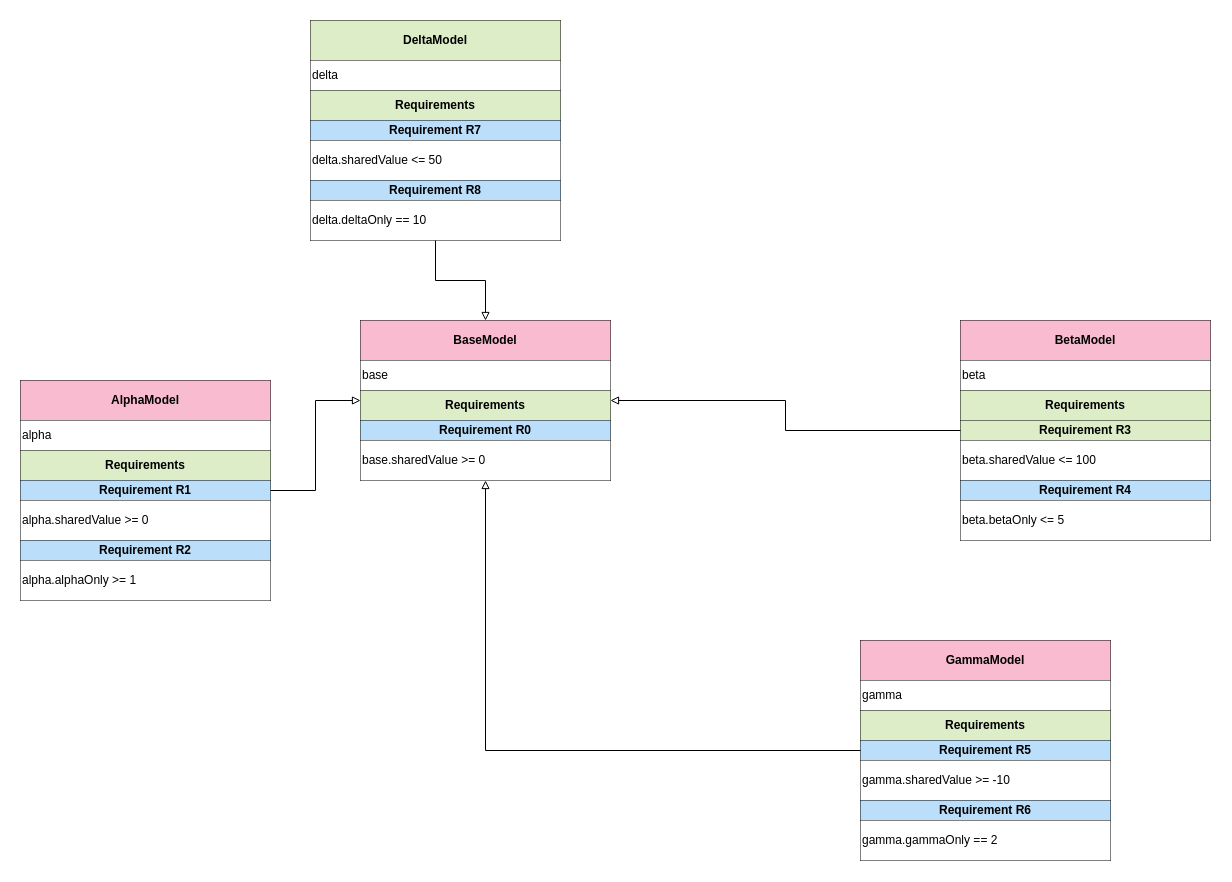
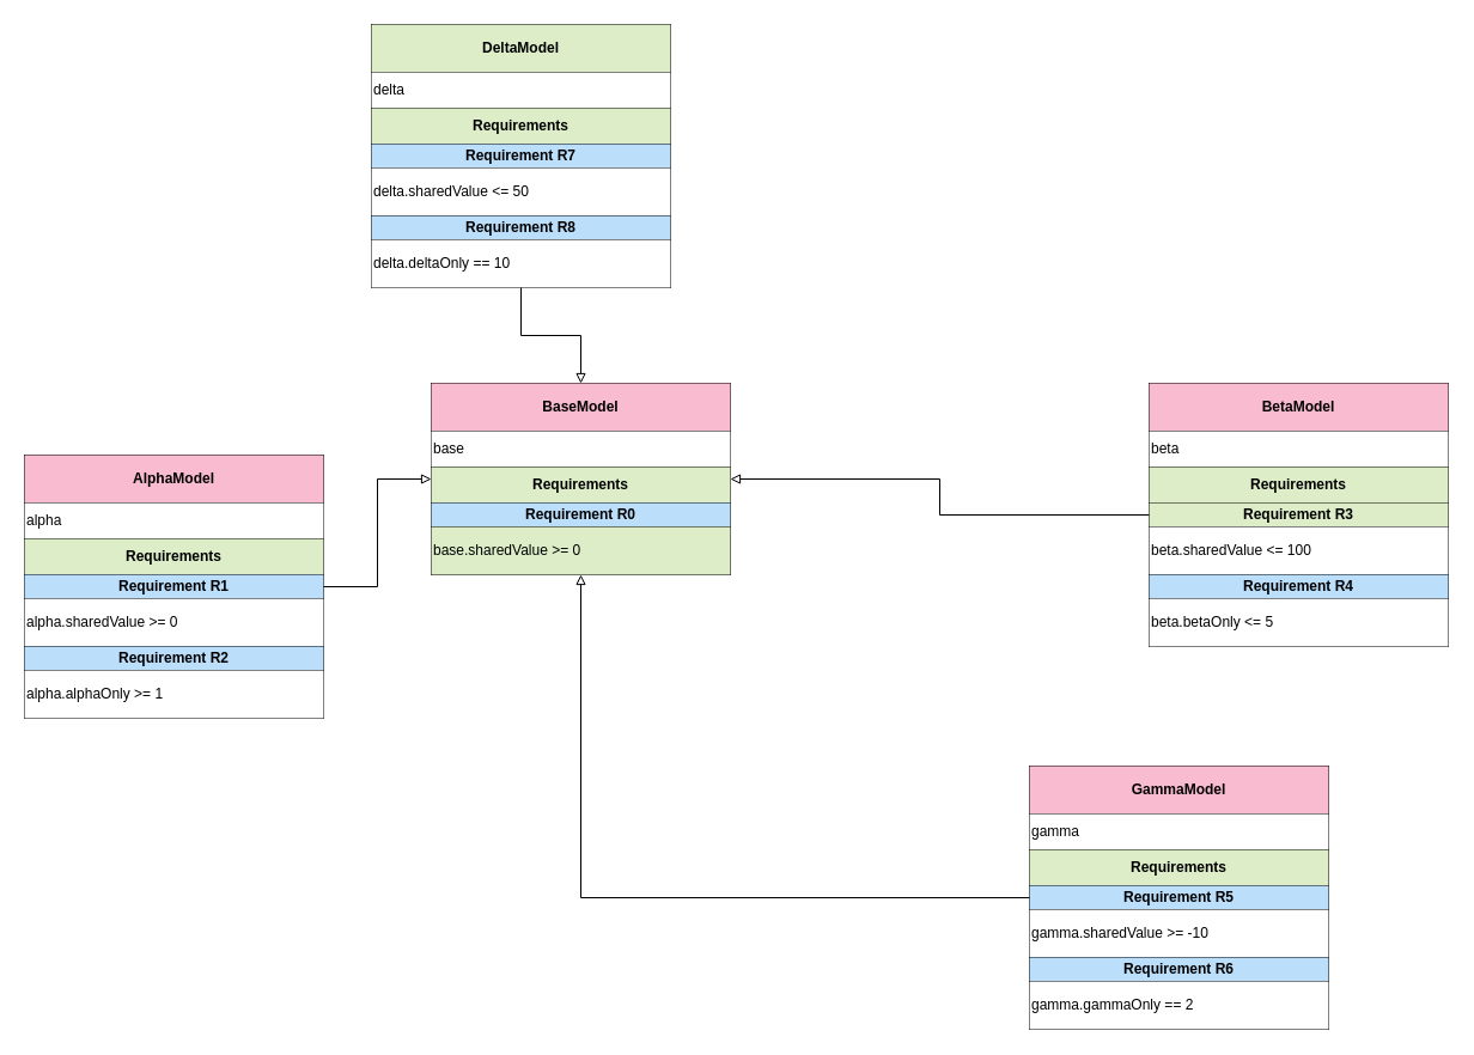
- <mxCell id="12" value="base.sharedValue &gt;= 0" style="html=1;verticalAlign=middle;whiteSpace=wrap;overflow=visible;align=left;strokeColor=none;strokeWidth=0;connectable=0;" parent="11" vertex="1"><mxGeometry width="250" height="40" as="geometry" /></mxCell>
+ <mxCell id="12" value="base.sharedValue &gt;= 0" style="html=1;verticalAlign=middle;whiteSpace=wrap;overflow=visible;align=left;strokeColor=none;strokeWidth=0;connectable=0;fillColor=#dcedc8;" parent="11" vertex="1"><mxGeometry width="250" height="40" as="geometry" /></mxCell>
